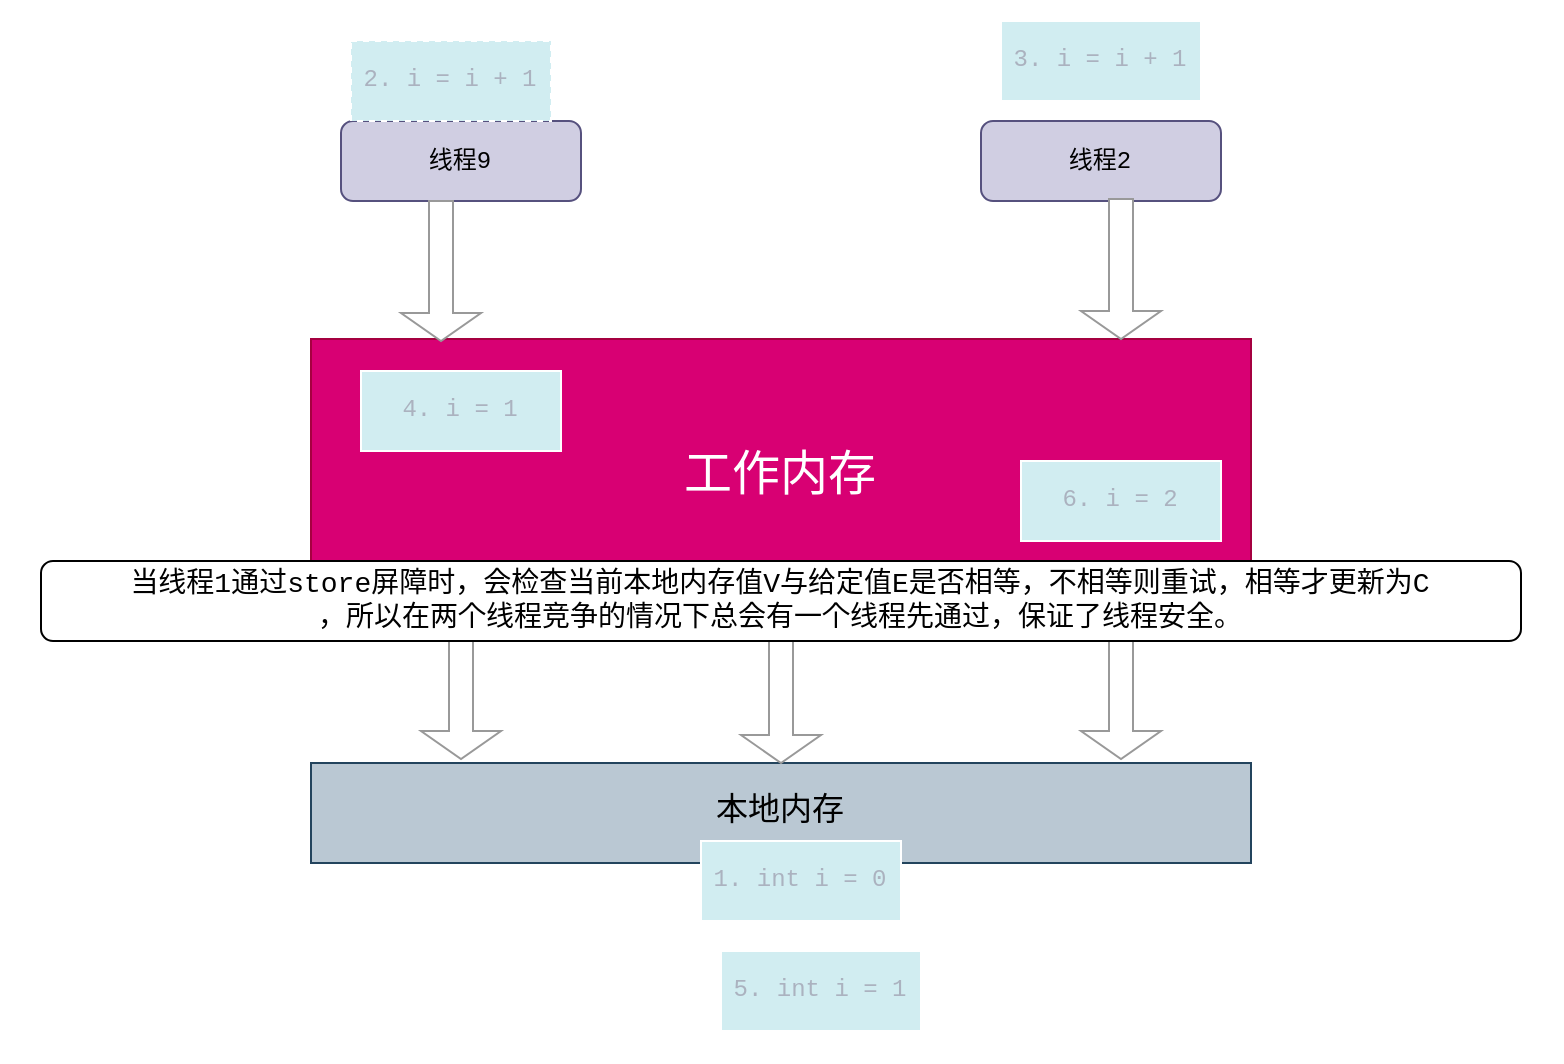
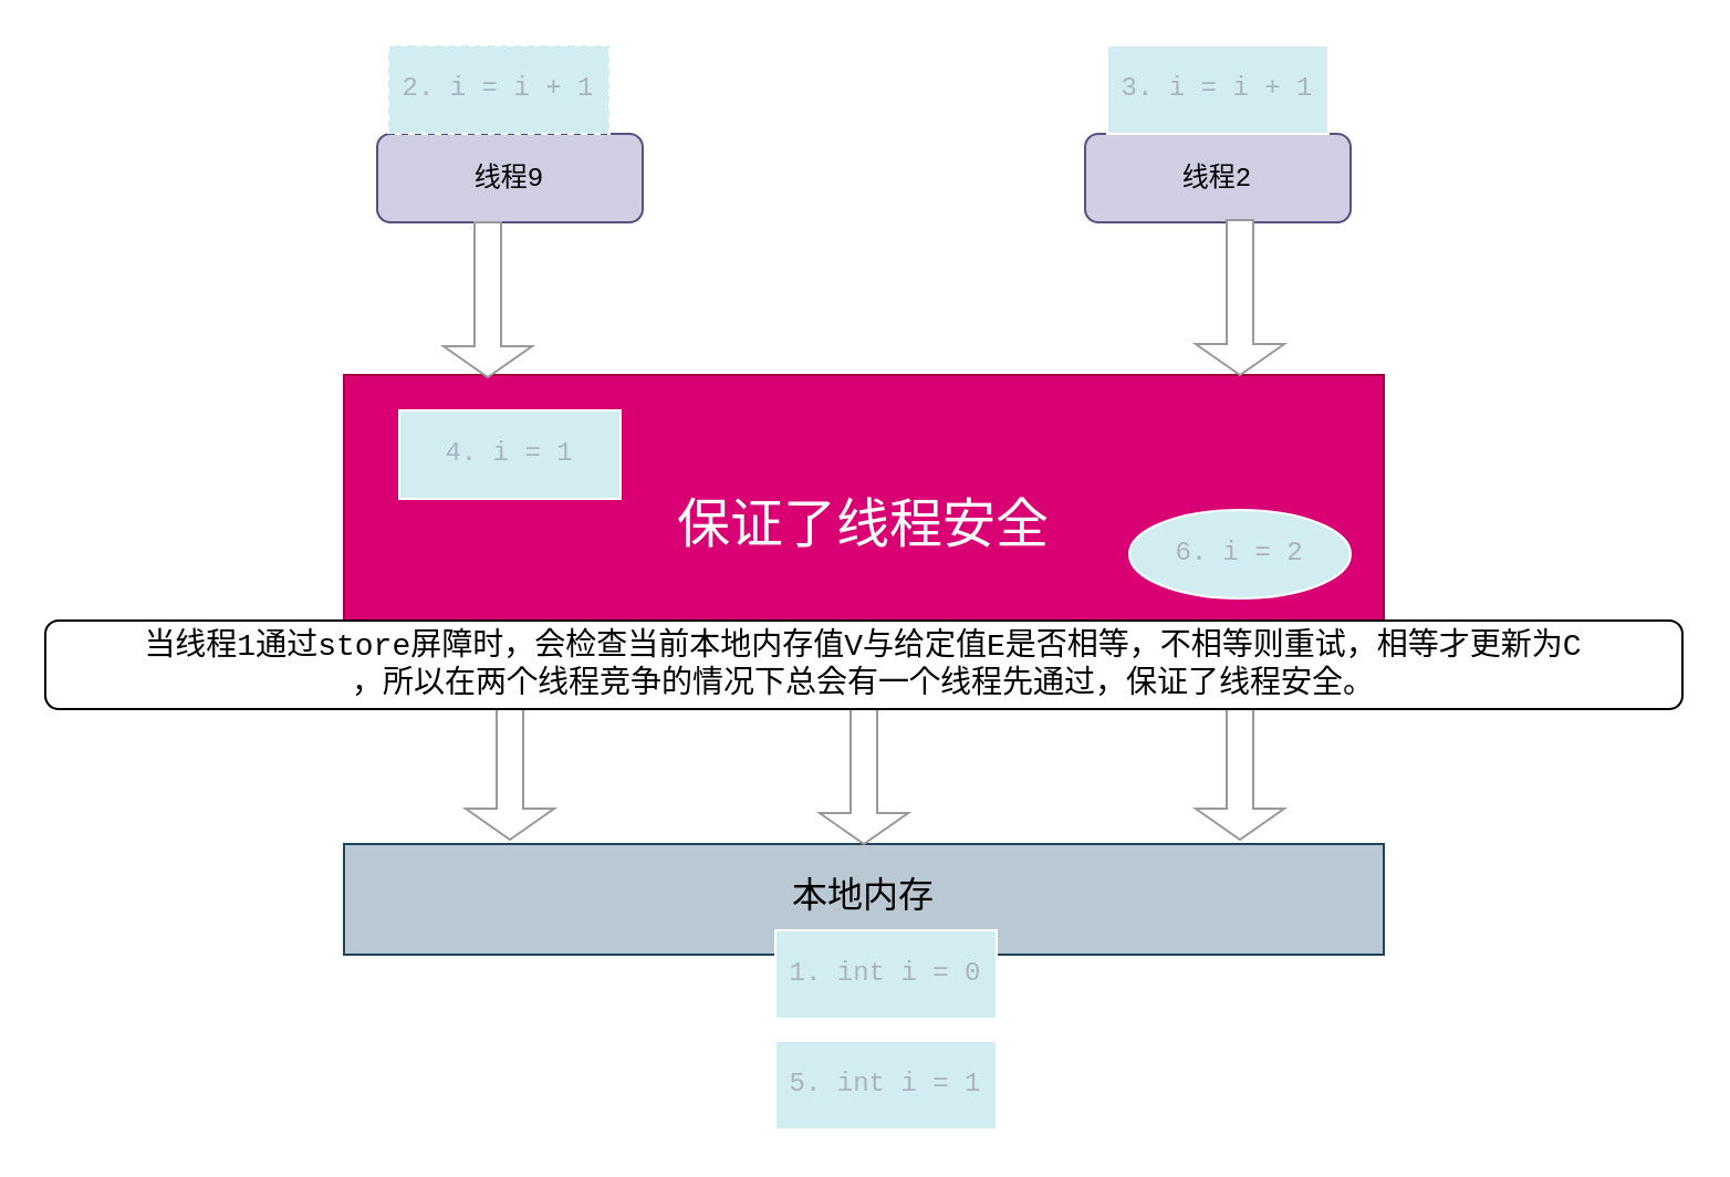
- <mxCell id="13" value="&lt;font color=&quot;#abb2bf&quot;&gt;3. i = i + 1&lt;/font&gt;" style="rounded=0;whiteSpace=wrap;html=1;labelBackgroundColor=#D1EDF1;fontFamily=Courier New;fontSize=12;fontColor=#FFFFFF;strokeColor=#FFFFFF;fillColor=#D1EDF1;" vertex="1" parent="1"><mxGeometry x="500" y="10" width="100" height="40" as="geometry" /></mxCell>
+ <mxCell id="13" value="&lt;font color=&quot;#abb2bf&quot;&gt;3. i = i + 1&lt;/font&gt;" style="rounded=0;whiteSpace=wrap;html=1;labelBackgroundColor=#D1EDF1;fontFamily=Courier New;fontSize=12;fontColor=#FFFFFF;strokeColor=#FFFFFF;fillColor=#D1EDF1;" vertex="1" parent="1"><mxGeometry x="500" y="20" width="100" height="40" as="geometry" /></mxCell>
- <mxCell id="2" value="&lt;font face=&quot;Courier New&quot; style=&quot;font-size: 24px&quot;&gt;工作内存&lt;/font&gt;" style="rounded=0;whiteSpace=wrap;html=1;fillColor=#d80073;strokeColor=#A50040;fontColor=#ffffff;" vertex="1" parent="1"><mxGeometry x="155" y="169" width="470" height="140" as="geometry" /></mxCell>
+ <mxCell id="2" value="&lt;font face=&quot;Courier New&quot; style=&quot;font-size: 24px&quot;&gt;保证了线程安全&lt;/font&gt;" style="rounded=0;whiteSpace=wrap;html=1;fillColor=#d80073;strokeColor=#A50040;fontColor=#ffffff;" vertex="1" parent="1"><mxGeometry x="155" y="169" width="470" height="140" as="geometry" /></mxCell>
- <mxCell id="15" value="&lt;font color=&quot;#abb2bf&quot;&gt;6. i = 2&lt;/font&gt;" style="rounded=0;whiteSpace=wrap;html=1;labelBackgroundColor=#D1EDF1;fontFamily=Courier New;fontSize=12;fontColor=#FFFFFF;strokeColor=#FFFFFF;fillColor=#D1EDF1;" vertex="1" parent="1"><mxGeometry x="510" y="230" width="100" height="40" as="geometry" /></mxCell>
+ <mxCell id="15" value="&lt;font color=&quot;#abb2bf&quot;&gt;6. i = 2&lt;/font&gt;" style="ellipse;whiteSpace=wrap;html=1;labelBackgroundColor=#D1EDF1;fontFamily=Courier New;fontSize=12;fontColor=#FFFFFF;strokeColor=#FFFFFF;fillColor=#D1EDF1;" vertex="1" parent="1"><mxGeometry x="510" y="230" width="100" height="40" as="geometry" /></mxCell>
- <mxCell id="16" value="&lt;font color=&quot;#abb2bf&quot;&gt;5. int i = 1&lt;/font&gt;" style="rounded=0;whiteSpace=wrap;html=1;labelBackgroundColor=#D1EDF1;fontFamily=Courier New;fontSize=12;fontColor=#FFFFFF;strokeColor=#FFFFFF;fillColor=#D1EDF1;" vertex="1" parent="1"><mxGeometry x="360" y="475" width="100" height="40" as="geometry" /></mxCell>
+ <mxCell id="16" value="&lt;font color=&quot;#abb2bf&quot;&gt;5. int i = 1&lt;/font&gt;" style="rounded=0;whiteSpace=wrap;html=1;labelBackgroundColor=#D1EDF1;fontFamily=Courier New;fontSize=12;fontColor=#FFFFFF;strokeColor=#FFFFFF;fillColor=#D1EDF1;" vertex="1" parent="1"><mxGeometry x="350" y="470" width="100" height="40" as="geometry" /></mxCell>
